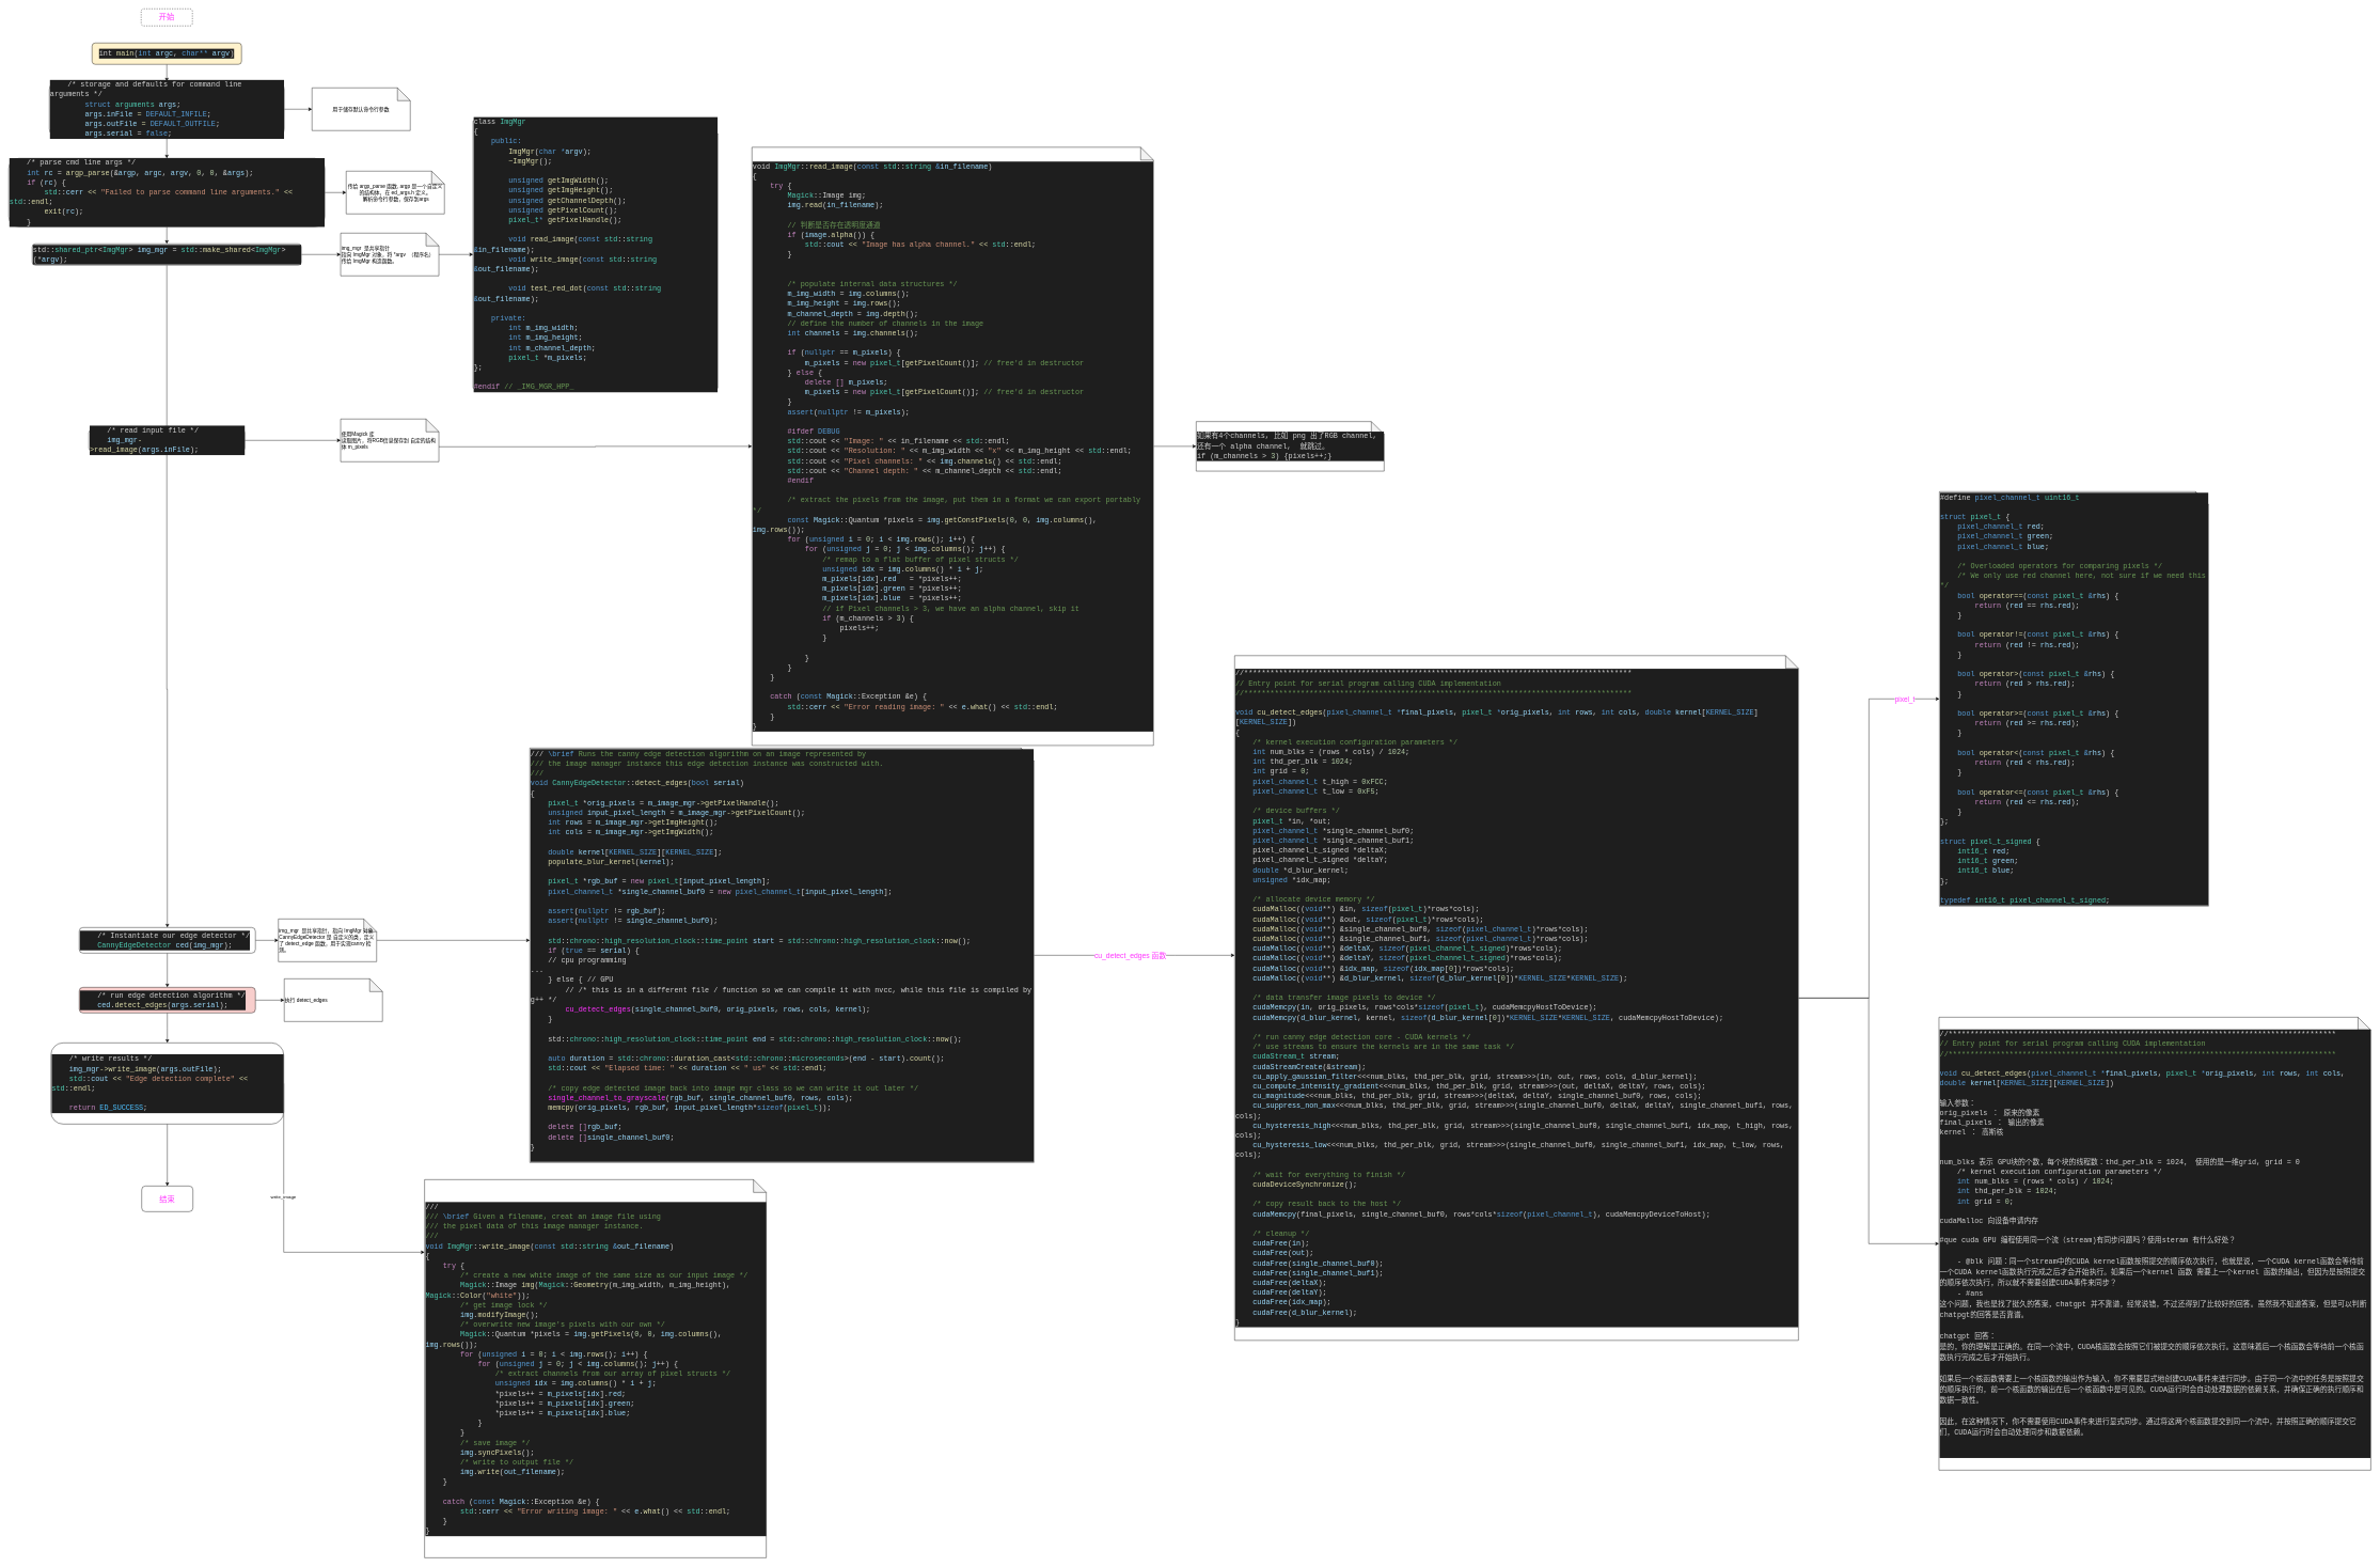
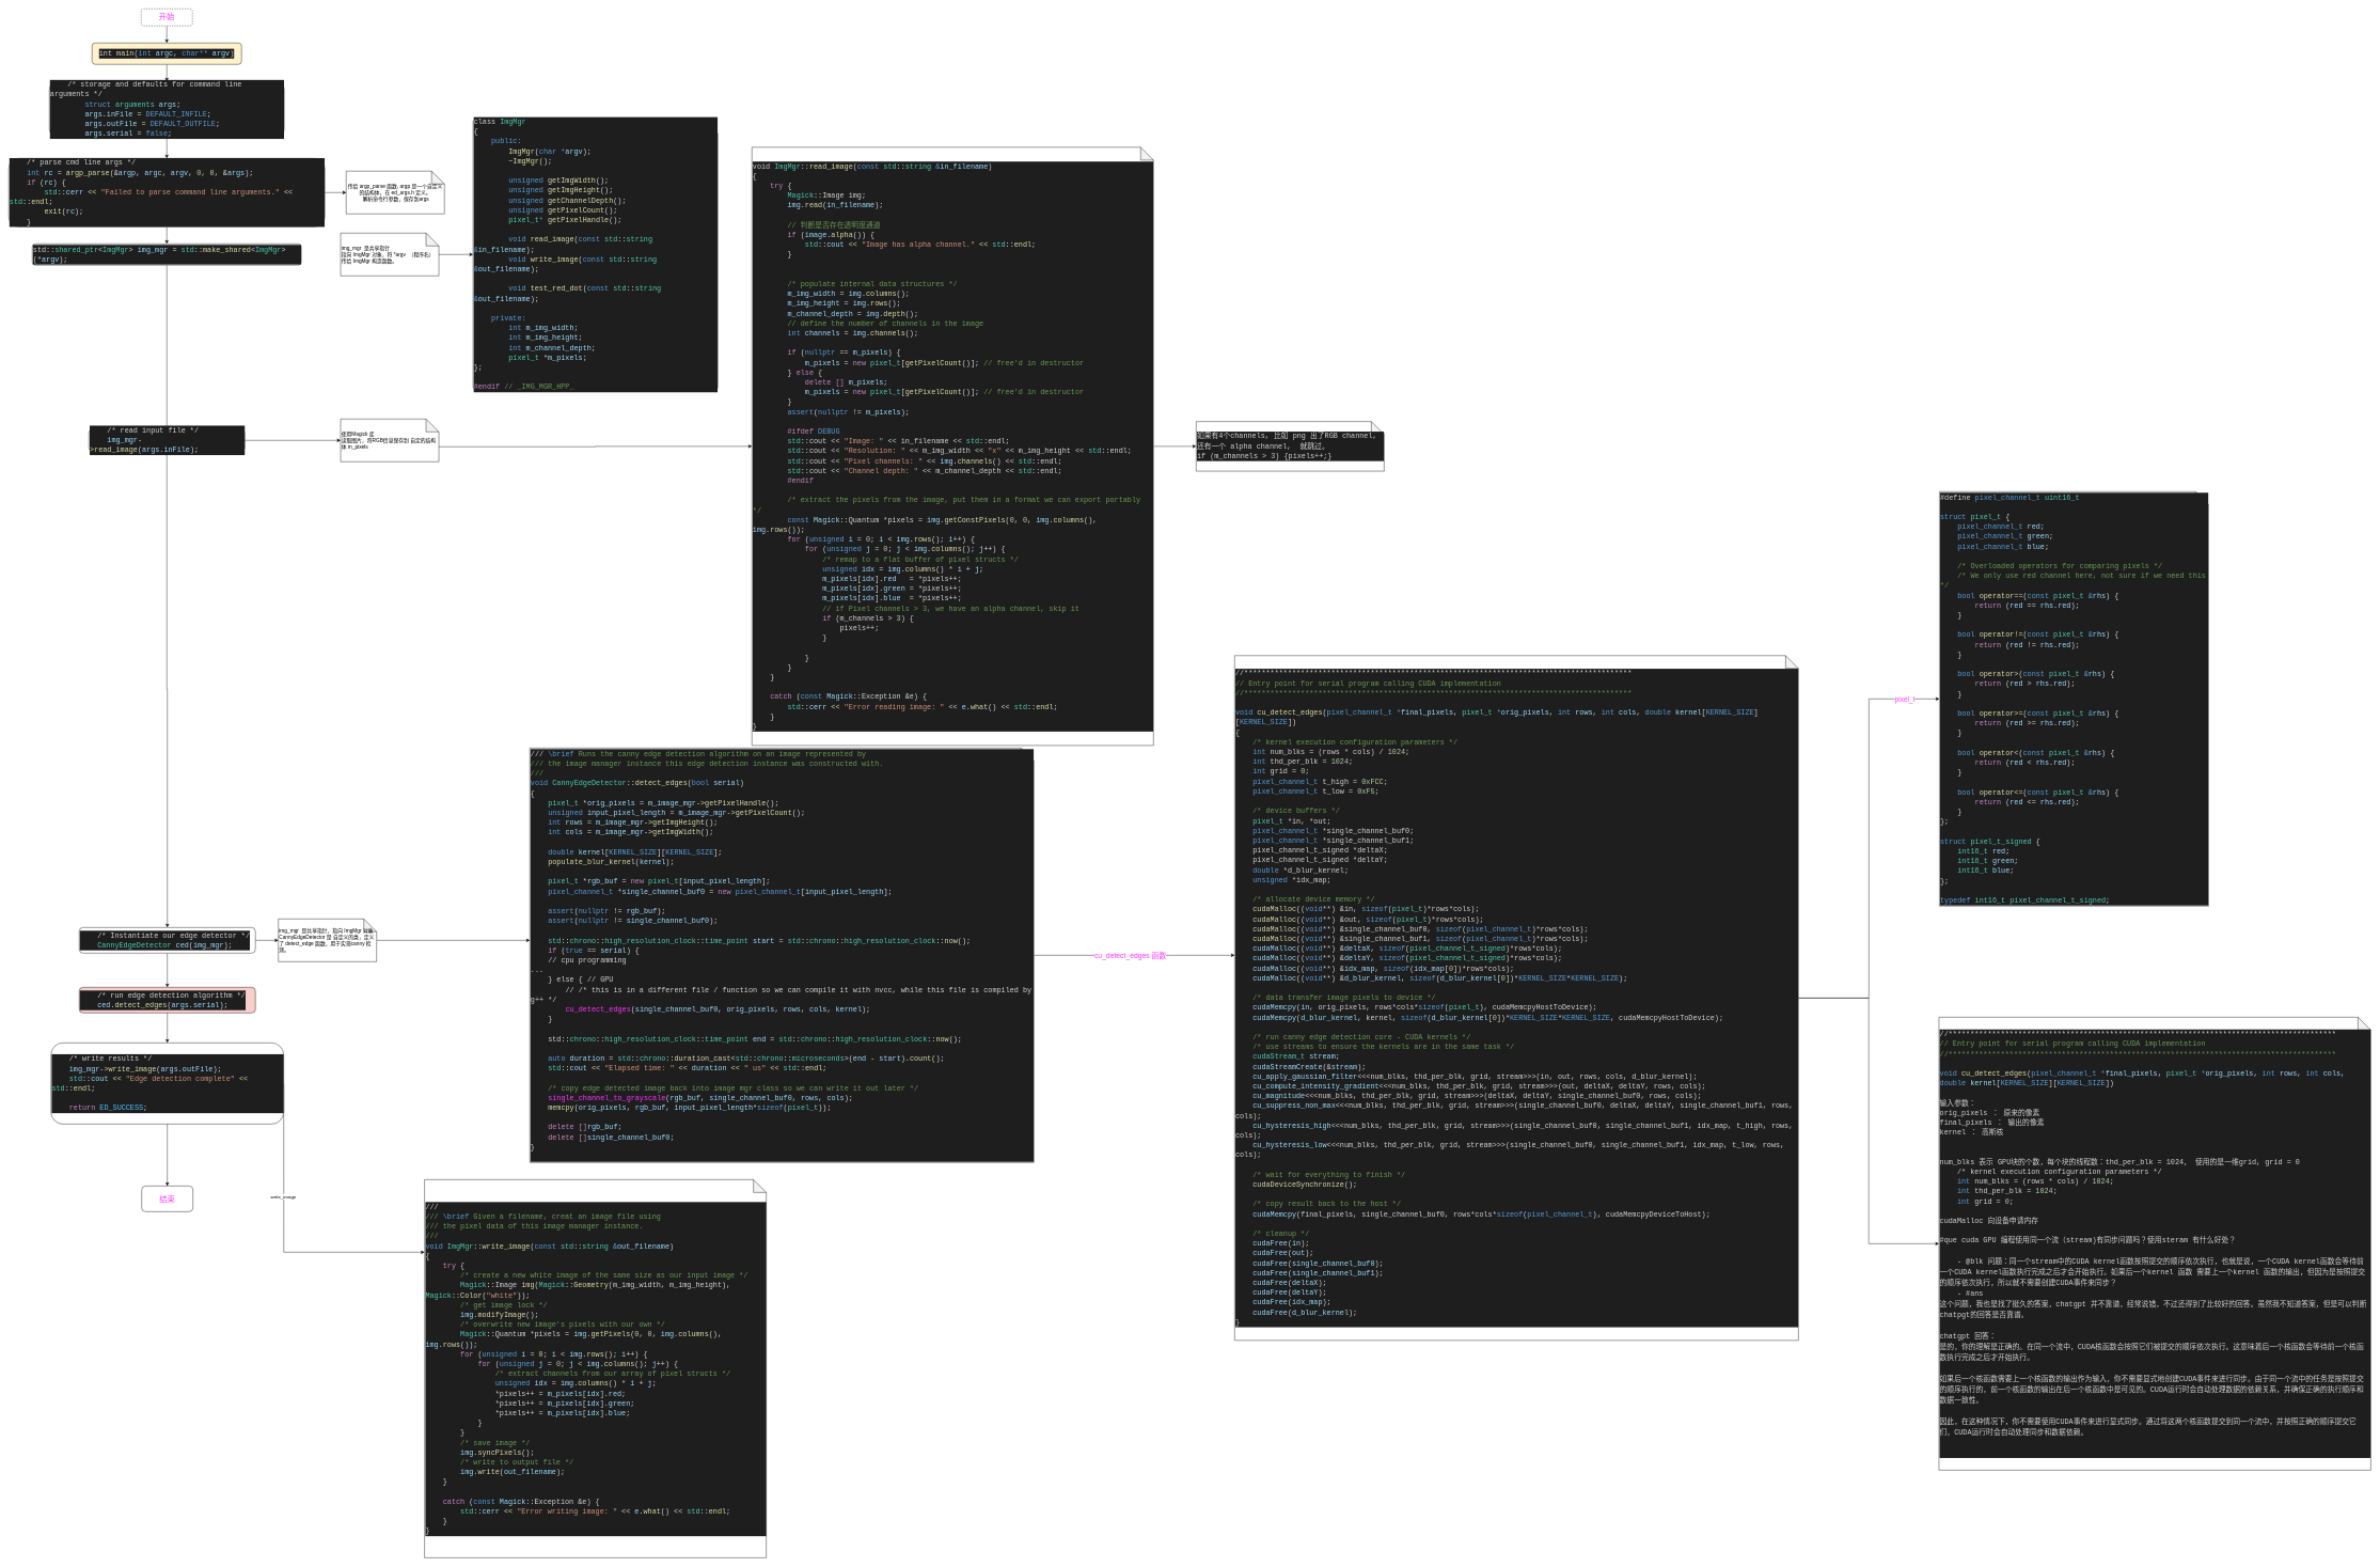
+ <mxCell id="2" value="" style="edgeStyle=orthogonalEdgeStyle;rounded=0;orthogonalLoop=1;jettySize=auto;html=1;labelBackgroundColor=none;fontColor=default;" edge="1" parent="1" source="3" target="5"><mxGeometry relative="1" as="geometry" /></mxCell>
- <mxCell id="7" style="edgeStyle=orthogonalEdgeStyle;rounded=0;orthogonalLoop=1;jettySize=auto;html=1;exitX=1;exitY=0.5;exitDx=0;exitDy=0;entryX=0;entryY=0.5;entryDx=0;entryDy=0;entryPerimeter=0;labelBackgroundColor=none;fontColor=default;" edge="1" parent="1" source="8" target="12"><mxGeometry relative="1" as="geometry" /></mxCell>
- <mxCell id="12" value="用于储存默认命令行参数&lt;br&gt;" style="shape=note;whiteSpace=wrap;html=1;backgroundOutline=1;darkOpacity=0.05;labelBackgroundColor=none;" vertex="1" parent="1"><mxGeometry x="730" y="205" width="230" height="100" as="geometry" /></mxCell>
- <mxCell id="14" style="edgeStyle=orthogonalEdgeStyle;rounded=0;orthogonalLoop=1;jettySize=auto;html=1;exitX=1;exitY=0.5;exitDx=0;exitDy=0;entryX=0;entryY=0.5;entryDx=0;entryDy=0;entryPerimeter=0;labelBackgroundColor=none;fontColor=default;" edge="1" parent="1" source="16" target="18"><mxGeometry relative="1" as="geometry" /></mxCell>
- <mxCell id="43" style="edgeStyle=orthogonalEdgeStyle;rounded=0;orthogonalLoop=1;jettySize=auto;html=1;exitX=1;exitY=0.5;exitDx=0;exitDy=0;" edge="1" parent="1" source="44" target="49"><mxGeometry relative="1" as="geometry" /></mxCell>
- <mxCell id="49" value="执行 detect_edges" style="shape=note;whiteSpace=wrap;html=1;backgroundOutline=1;darkOpacity=0.05;labelBackgroundColor=none;align=left;" vertex="1" parent="1"><mxGeometry x="665" y="2290" width="230" height="100" as="geometry" /></mxCell>
